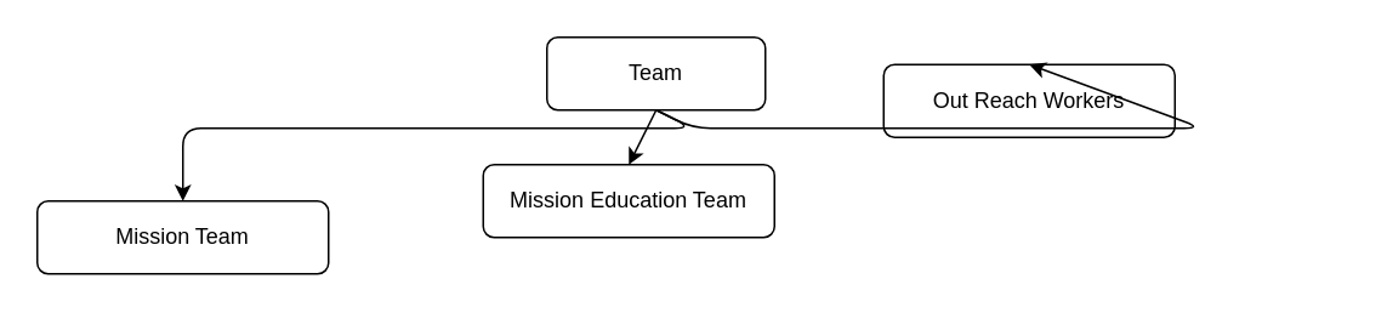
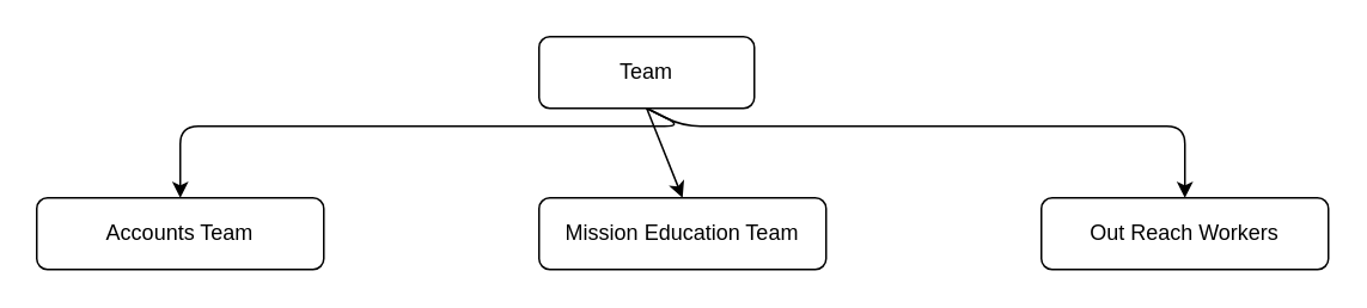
- <mxCell id="5" value="Out Reach Workers" style="rounded=1;whiteSpace=wrap;html=1;" vertex="1" parent="1"><mxGeometry x="485" y="35" width="160" height="40" as="geometry" /></mxCell>
+ <mxCell id="5" value="Out Reach Workers" style="rounded=1;whiteSpace=wrap;html=1;" vertex="1" parent="1"><mxGeometry x="580" y="110" width="160" height="40" as="geometry" /></mxCell>
- <mxCell id="3" value="Mission Education Team" style="rounded=1;whiteSpace=wrap;html=1;" vertex="1" parent="1"><mxGeometry x="265" y="90" width="160" height="40" as="geometry" /></mxCell>
+ <mxCell id="3" value="Mission Education Team" style="rounded=1;whiteSpace=wrap;html=1;" vertex="1" parent="1"><mxGeometry x="300" y="110" width="160" height="40" as="geometry" /></mxCell>
- <mxCell id="4" value="Mission Team" style="rounded=1;whiteSpace=wrap;html=1;" vertex="1" parent="1"><mxGeometry x="20" y="110" width="160" height="40" as="geometry" /></mxCell>
+ <mxCell id="4" value="Accounts Team" style="rounded=1;whiteSpace=wrap;html=1;" vertex="1" parent="1"><mxGeometry x="20" y="110" width="160" height="40" as="geometry" /></mxCell>
